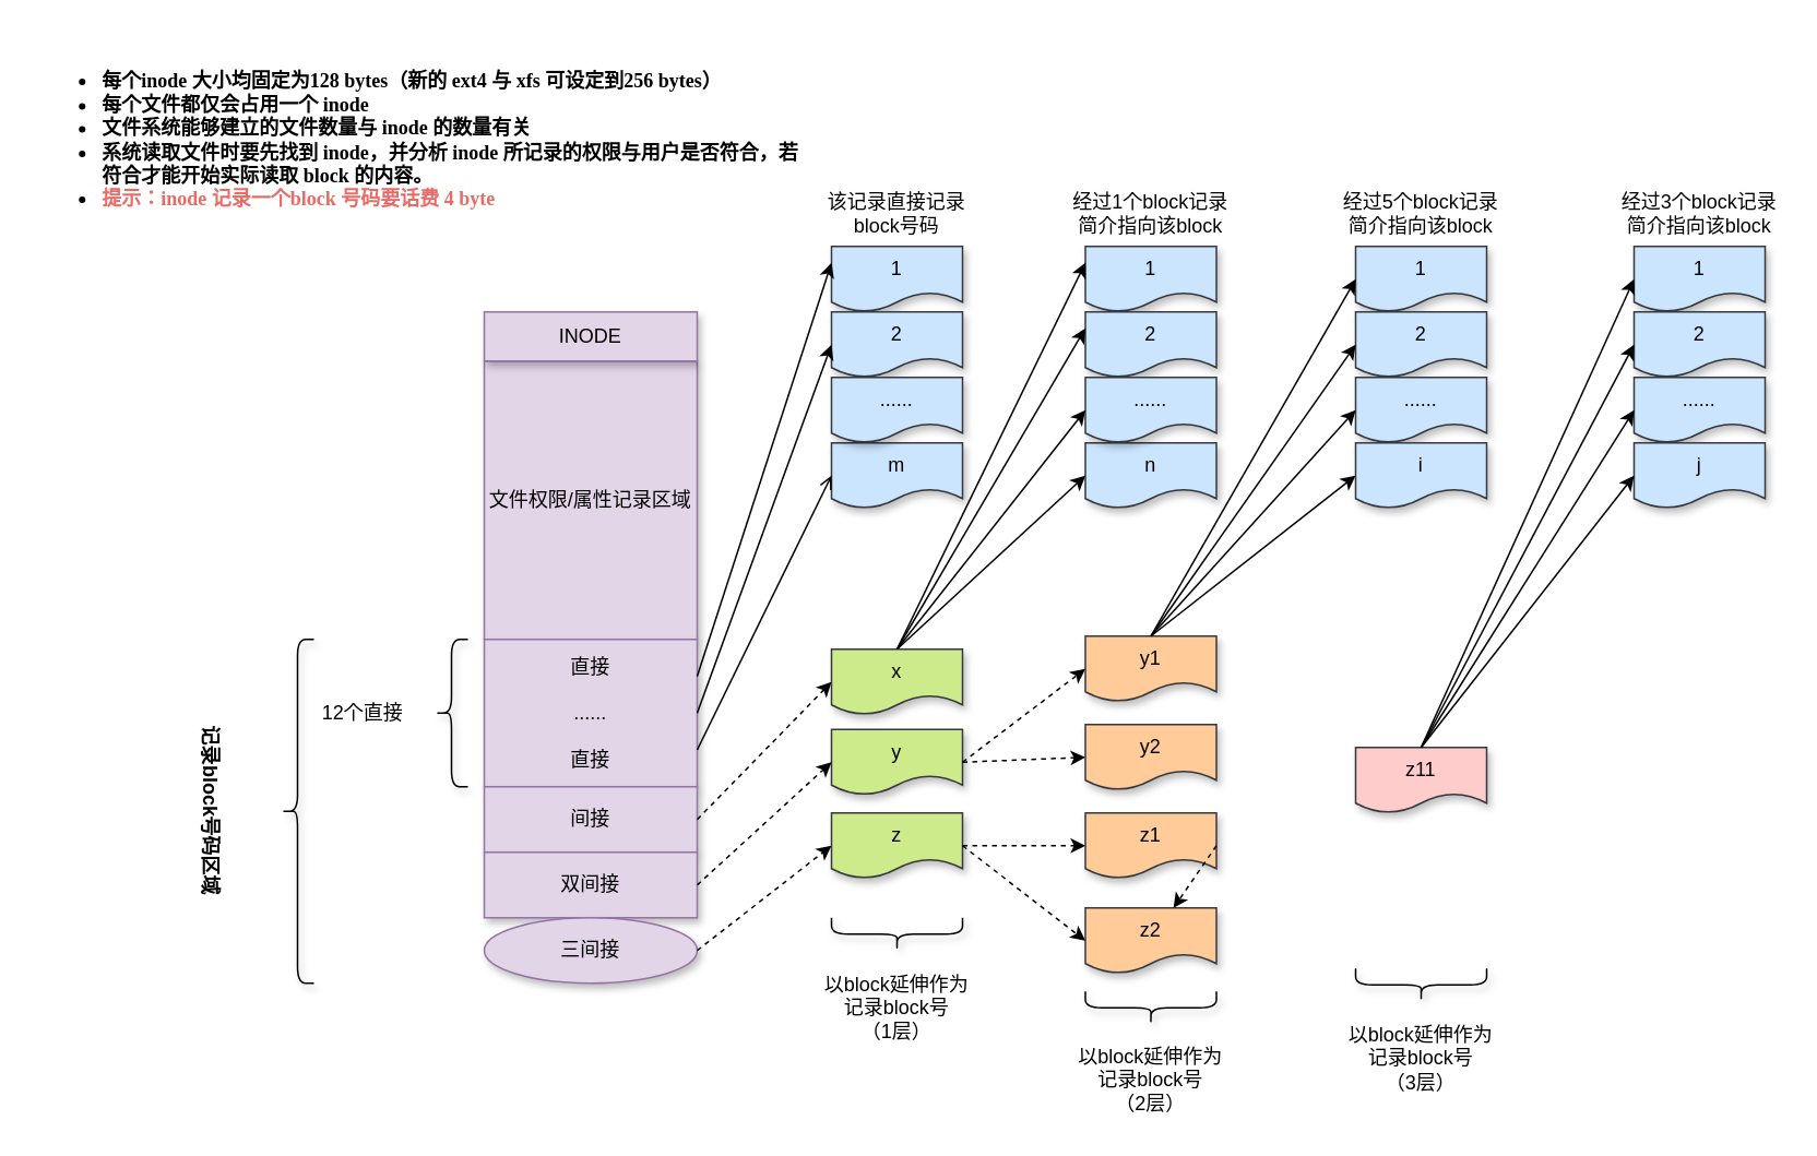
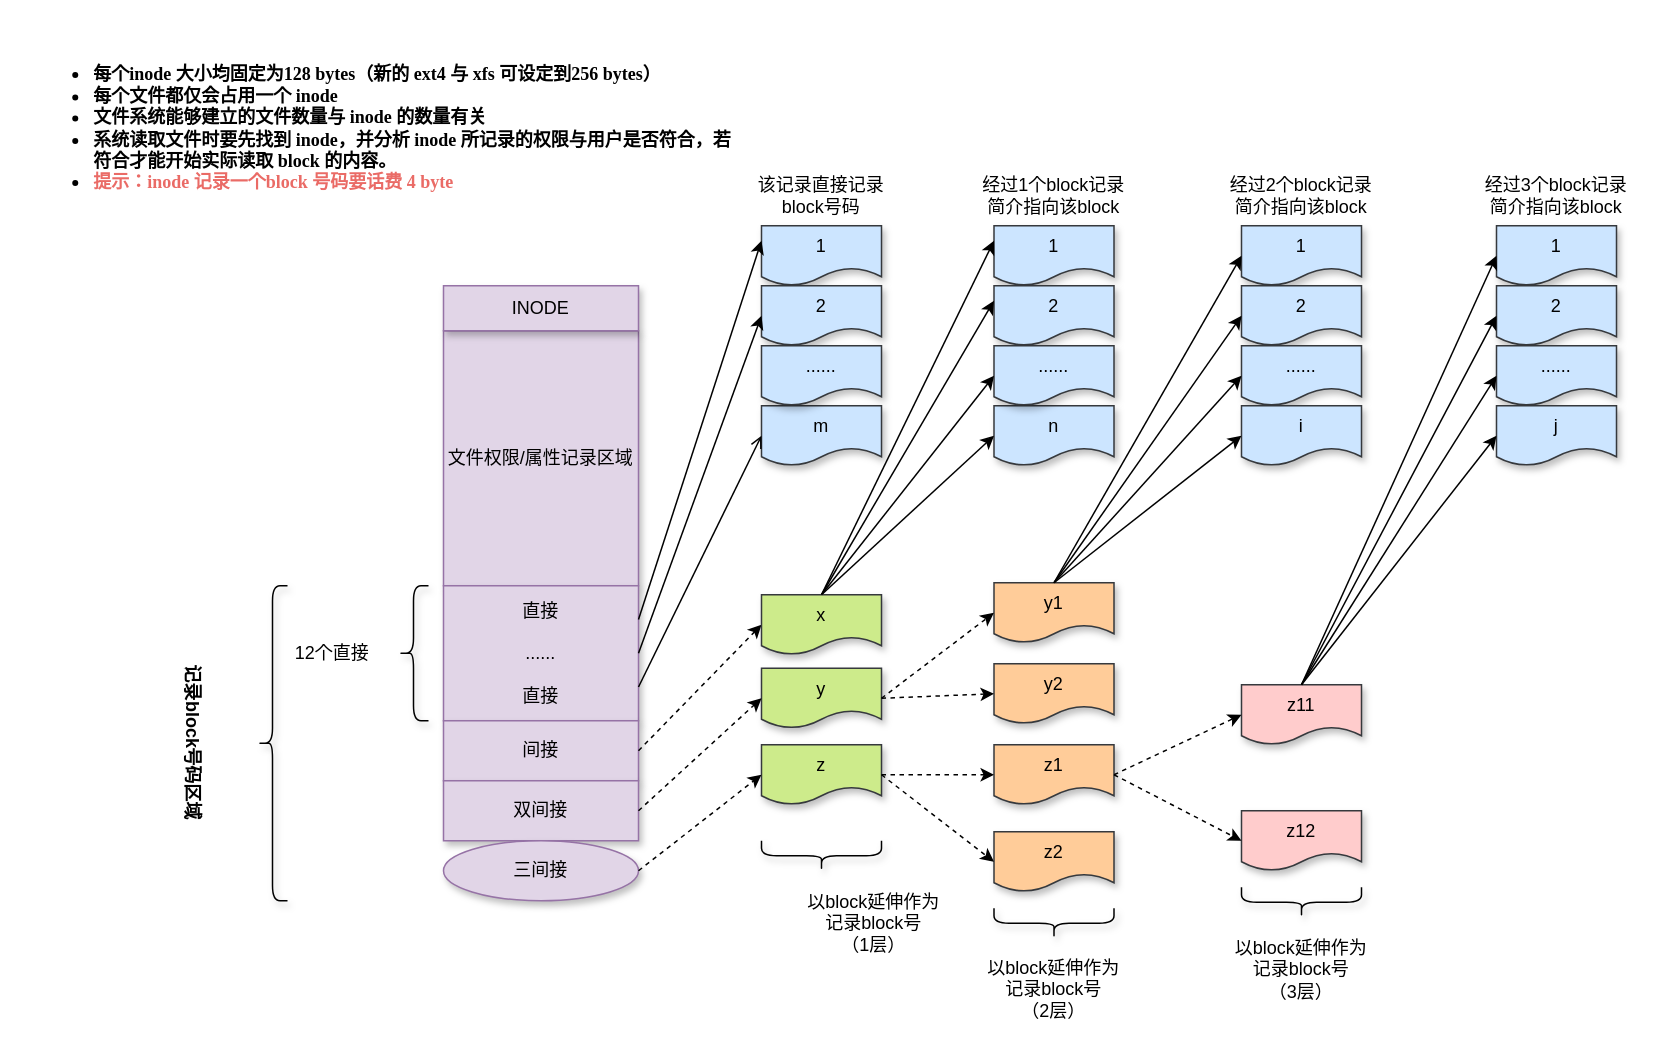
- <mxCell id="63" value="经过5个block记录简介指向该block" style="text;html=1;strokeColor=none;fillColor=none;align=center;verticalAlign=middle;whiteSpace=wrap;rounded=0;shadow=1;glass=0;sketch=0;" vertex="1" parent="1"><mxGeometry x="817" y="110" width="100" height="40" as="geometry" /></mxCell>
+ <mxCell id="63" value="经过2个block记录简介指向该block" style="text;html=1;strokeColor=none;fillColor=none;align=center;verticalAlign=middle;whiteSpace=wrap;rounded=0;shadow=1;glass=0;sketch=0;" vertex="1" parent="1"><mxGeometry x="817" y="110" width="100" height="40" as="geometry" /></mxCell>
- <mxCell id="57" value="" style="endArrow=classic;html=1;rounded=1;exitX=1;exitY=0.5;exitDx=0;exitDy=0;strokeWidth=1;sketch=0;strokeColor=#000000;dashed=1;" edge="1" parent="1" source="51" target="52"><mxGeometry width="50" height="50" relative="1" as="geometry"><mxPoint x="597" y="551" as="sourcePoint" /><mxPoint x="672" y="550" as="targetPoint" /></mxGeometry></mxCell>
+ <mxCell id="57" value="" style="endArrow=classic;html=1;rounded=1;exitX=1;exitY=0.5;exitDx=0;exitDy=0;entryX=0;entryY=0.5;entryDx=0;entryDy=0;strokeWidth=1;sketch=0;strokeColor=#000000;dashed=1;" edge="1" parent="1" source="51" target="55"><mxGeometry width="50" height="50" relative="1" as="geometry"><mxPoint x="597" y="551" as="sourcePoint" /><mxPoint x="672" y="550" as="targetPoint" /></mxGeometry></mxCell>
+ <mxCell id="58" value="" style="endArrow=classic;html=1;rounded=1;exitX=1;exitY=0.5;exitDx=0;exitDy=0;entryX=0;entryY=0.5;entryDx=0;entryDy=0;strokeWidth=1;sketch=0;strokeColor=#000000;dashed=1;" edge="1" parent="1" source="51" target="56"><mxGeometry width="50" height="50" relative="1" as="geometry"><mxPoint x="752" y="550" as="sourcePoint" /><mxPoint x="837" y="510" as="targetPoint" /></mxGeometry></mxCell>
+ <mxCell id="56" value="z12" style="shape=document;whiteSpace=wrap;html=1;boundedLbl=1;rounded=0;shadow=1;glass=0;sketch=0;fillColor=#ffcccc;strokeColor=#36393d;" vertex="1" parent="1"><mxGeometry x="827" y="540" width="80" height="40" as="geometry" /></mxCell>
- <mxCell id="66" value="以block延伸作为记录block号&lt;br&gt;（1层）" style="text;html=1;strokeColor=none;fillColor=none;align=center;verticalAlign=middle;whiteSpace=wrap;rounded=0;shadow=1;glass=0;sketch=0;" vertex="1" parent="1"><mxGeometry x="497" y="590" width="100" height="50" as="geometry" /></mxCell>
+ <mxCell id="66" value="以block延伸作为记录block号&lt;br&gt;（1层）" style="text;html=1;strokeColor=none;fillColor=none;align=center;verticalAlign=middle;whiteSpace=wrap;rounded=0;shadow=1;glass=0;sketch=0;" vertex="1" parent="1"><mxGeometry x="532" y="590" width="100" height="50" as="geometry" /></mxCell>
